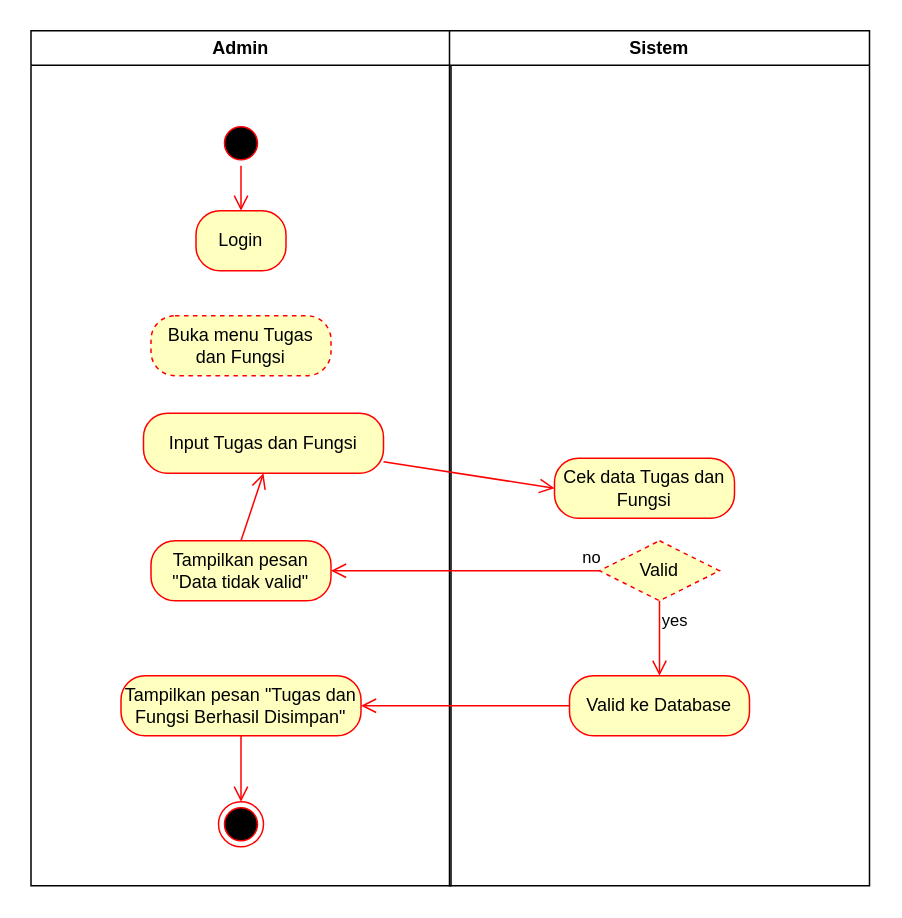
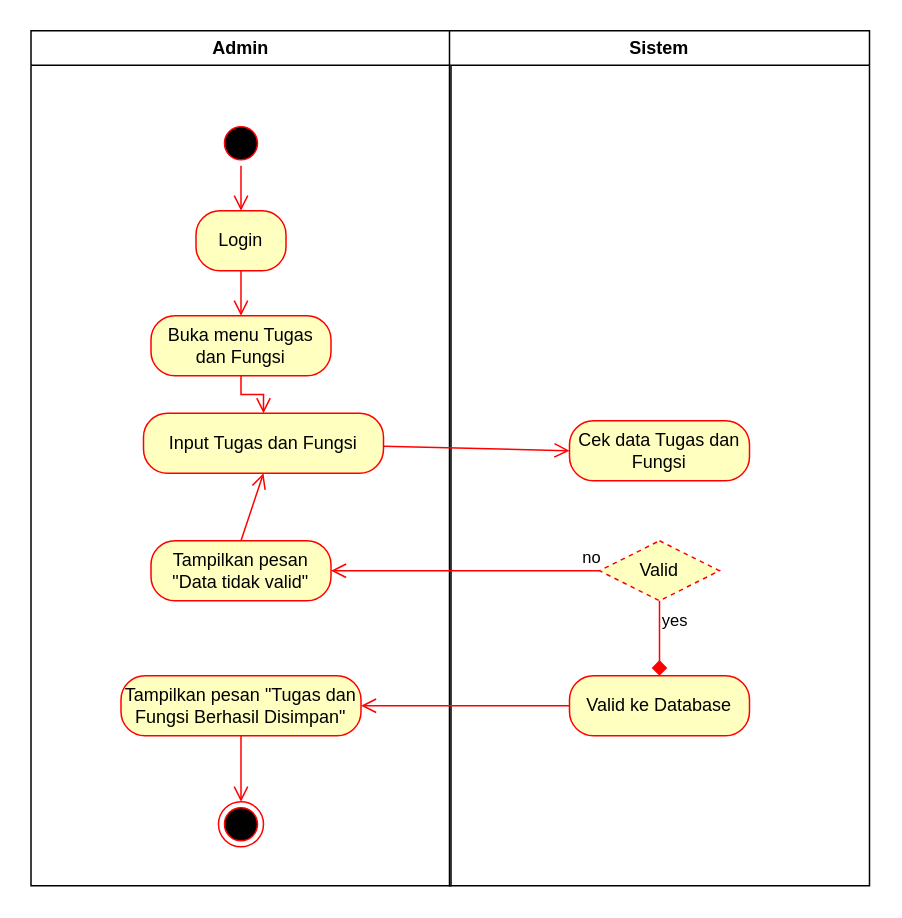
+ <mxCell id="8" value="" style="html=1;verticalAlign=bottom;endArrow=open;endSize=8;strokeColor=#ff0000;rounded=0;exitX=0.5;exitY=1;exitDx=0;exitDy=0;entryX=0.5;entryY=0;entryDx=0;entryDy=0;" parent="2" source="5" target="6" edge="1"><mxGeometry relative="1" as="geometry"><mxPoint x="340" y="170" as="targetPoint" /></mxGeometry></mxCell>
- <mxCell id="6" value="Buka menu Tugas dan Fungsi" style="rounded=1;whiteSpace=wrap;html=1;arcSize=40;fontColor=#000000;fillColor=#ffffc0;strokeColor=#ff0000;dashed=1;" parent="2" vertex="1"><mxGeometry x="80" y="190" width="120" height="40" as="geometry" /></mxCell>
+ <mxCell id="6" value="Buka menu Tugas dan Fungsi" style="rounded=1;whiteSpace=wrap;html=1;arcSize=40;fontColor=#000000;fillColor=#ffffc0;strokeColor=#ff0000;" parent="2" vertex="1"><mxGeometry x="80" y="190" width="120" height="40" as="geometry" /></mxCell>
+ <mxCell id="7" value="" style="edgeStyle=orthogonalEdgeStyle;html=1;verticalAlign=bottom;endArrow=open;endSize=8;strokeColor=#ff0000;rounded=0;entryX=0.5;entryY=0;entryDx=0;entryDy=0;" parent="2" source="6" target="9" edge="1"><mxGeometry relative="1" as="geometry"><mxPoint x="140" y="340" as="targetPoint" /></mxGeometry></mxCell>
- <mxCell id="16" value="Cek data Tugas dan Fungsi" style="rounded=1;whiteSpace=wrap;html=1;arcSize=40;fontColor=#000000;fillColor=#ffffc0;strokeColor=#ff0000;" parent="15" vertex="1"><mxGeometry x="70" y="285" width="120" height="40" as="geometry" /></mxCell>
+ <mxCell id="16" value="Cek data Tugas dan Fungsi" style="rounded=1;whiteSpace=wrap;html=1;arcSize=40;fontColor=#000000;fillColor=#ffffc0;strokeColor=#ff0000;" parent="15" vertex="1"><mxGeometry x="80" y="260" width="120" height="40" as="geometry" /></mxCell>
- <mxCell id="18" value="yes" style="edgeStyle=orthogonalEdgeStyle;html=1;align=left;verticalAlign=top;endArrow=open;endSize=8;strokeColor=#ff0000;rounded=0;entryX=0.5;entryY=0;entryDx=0;entryDy=0;" parent="15" source="17" target="19" edge="1"><mxGeometry x="-1" relative="1" as="geometry"><mxPoint x="140" y="430" as="targetPoint" /></mxGeometry></mxCell>
+ <mxCell id="18" value="yes" style="edgeStyle=orthogonalEdgeStyle;html=1;align=left;verticalAlign=top;endArrow=diamond;endSize=8;strokeColor=#ff0000;rounded=0;entryX=0.5;entryY=0;entryDx=0;entryDy=0;" parent="15" source="17" target="19" edge="1"><mxGeometry x="-1" relative="1" as="geometry"><mxPoint x="140" y="430" as="targetPoint" /></mxGeometry></mxCell>
